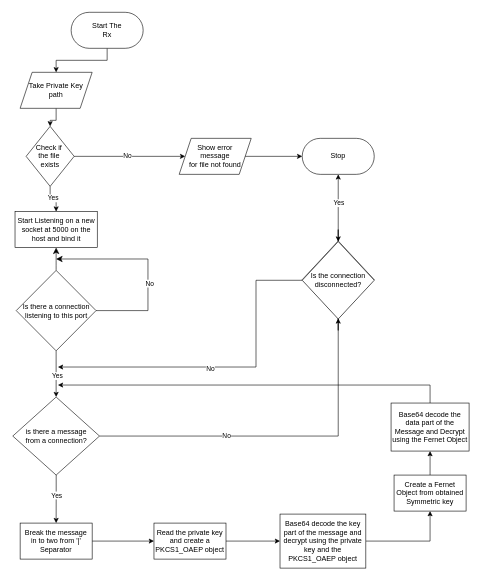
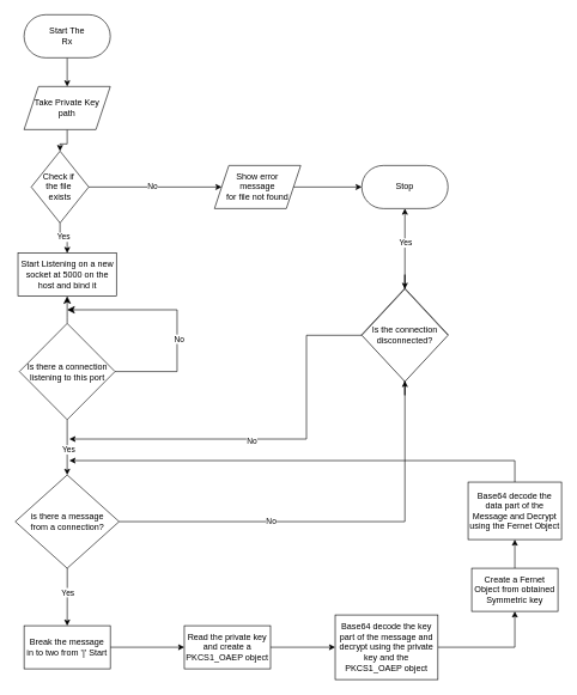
- <mxCell id="3" value="Start The&lt;br&gt;Rx" style="rounded=1;whiteSpace=wrap;html=1;arcSize=50;" vertex="1" parent="1"><mxGeometry x="118" y="20" width="120" height="60" as="geometry" /></mxCell>
+ <mxCell id="3" value="Start The&lt;br&gt;Rx" style="rounded=1;whiteSpace=wrap;html=1;arcSize=50;" vertex="1" parent="1"><mxGeometry x="33" y="20" width="120" height="60" as="geometry" /></mxCell>
- <mxCell id="34" value="Break the message&lt;br&gt;in to two from '|' Separator" style="rounded=0;whiteSpace=wrap;html=1;" vertex="1" parent="1"><mxGeometry x="33" y="871" width="120" height="60" as="geometry" /></mxCell>
+ <mxCell id="34" value="Break the message&lt;br&gt;in to two from '|' Start" style="rounded=0;whiteSpace=wrap;html=1;" vertex="1" parent="1"><mxGeometry x="33" y="871" width="120" height="60" as="geometry" /></mxCell>
